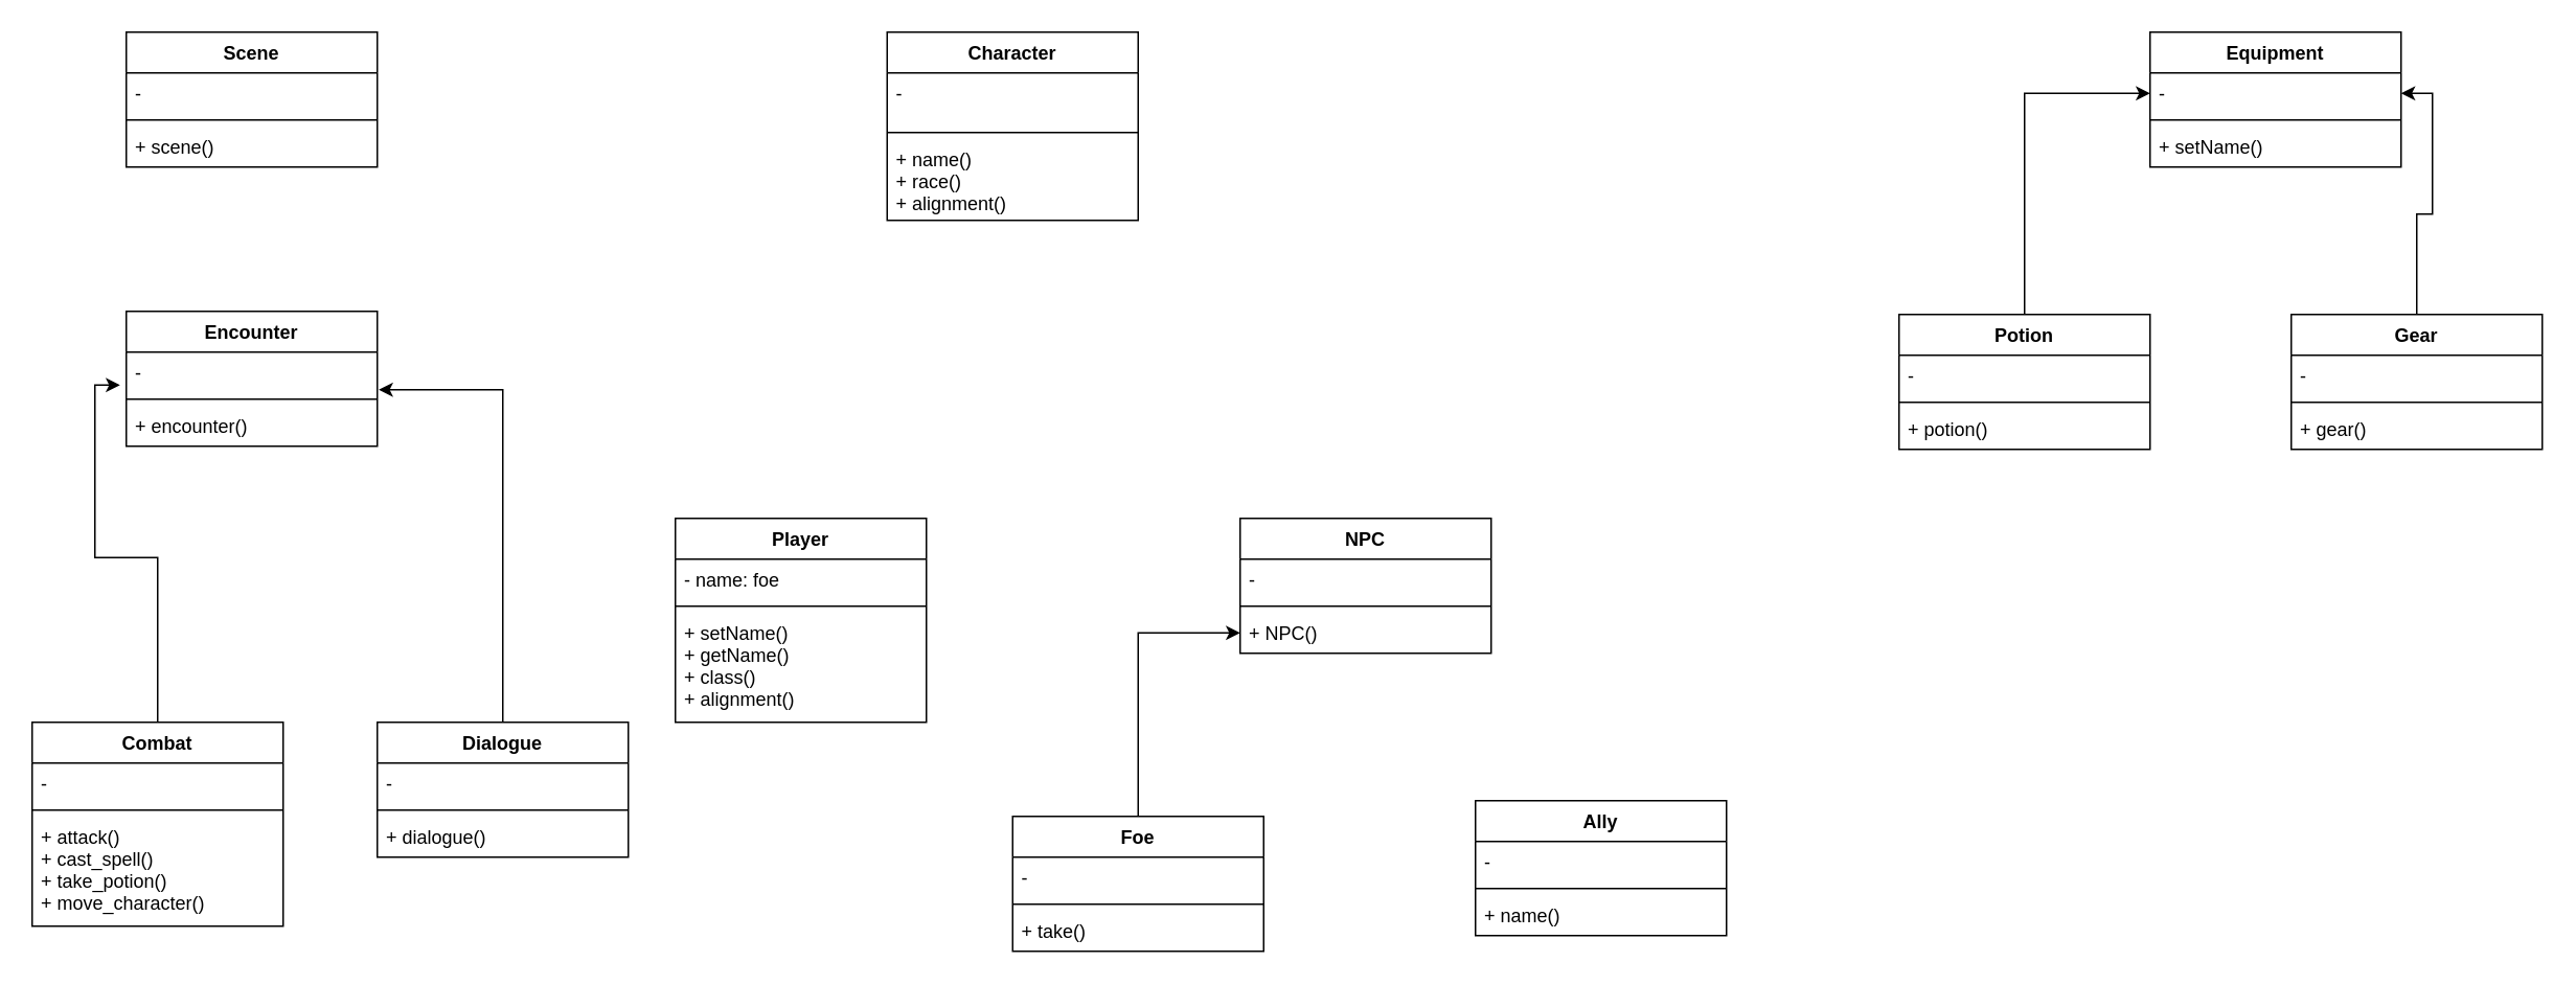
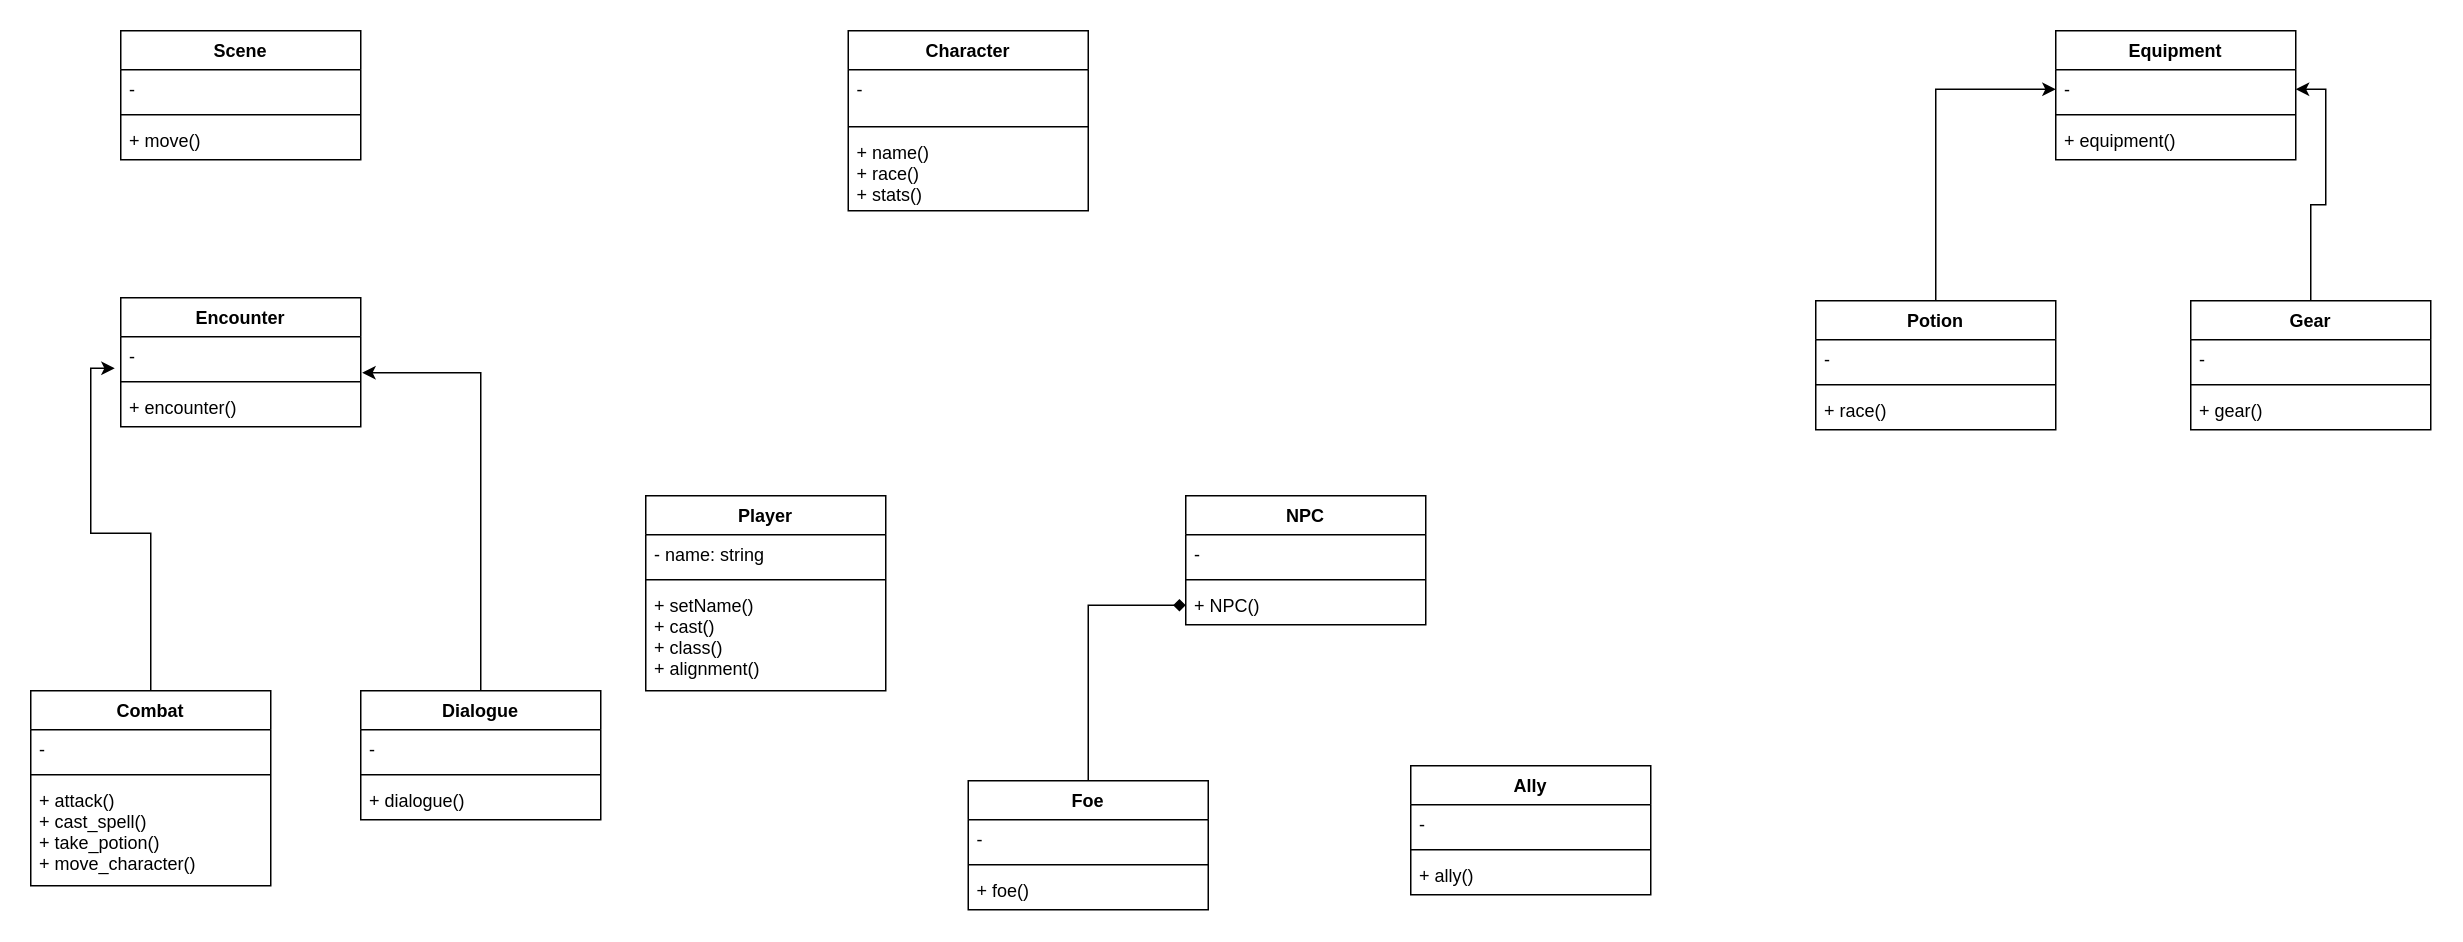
- <mxCell id="31" value="+ scene()" style="text;strokeColor=none;fillColor=none;align=left;verticalAlign=top;spacingLeft=4;spacingRight=4;overflow=hidden;rotatable=0;points=[[0,0.5],[1,0.5]];portConstraint=eastwest;" parent="28" vertex="1"><mxGeometry y="60" width="160" height="26" as="geometry" /></mxCell>
+ <mxCell id="31" value="+ move()" style="text;strokeColor=none;fillColor=none;align=left;verticalAlign=top;spacingLeft=4;spacingRight=4;overflow=hidden;rotatable=0;points=[[0,0.5],[1,0.5]];portConstraint=eastwest;" parent="28" vertex="1"><mxGeometry y="60" width="160" height="26" as="geometry" /></mxCell>
- <mxCell id="44" value="+ setName()" style="text;strokeColor=none;fillColor=none;align=left;verticalAlign=top;spacingLeft=4;spacingRight=4;overflow=hidden;rotatable=0;points=[[0,0.5],[1,0.5]];portConstraint=eastwest;" parent="41" vertex="1"><mxGeometry y="60" width="160" height="26" as="geometry" /></mxCell>
+ <mxCell id="44" value="+ equipment()" style="text;strokeColor=none;fillColor=none;align=left;verticalAlign=top;spacingLeft=4;spacingRight=4;overflow=hidden;rotatable=0;points=[[0,0.5],[1,0.5]];portConstraint=eastwest;" parent="41" vertex="1"><mxGeometry y="60" width="160" height="26" as="geometry" /></mxCell>
- <mxCell id="5" value="+ name()&#10;+ race()&#10;+ alignment()" style="text;strokeColor=none;fillColor=none;align=left;verticalAlign=top;spacingLeft=4;spacingRight=4;overflow=hidden;rotatable=0;points=[[0,0.5],[1,0.5]];portConstraint=eastwest;" parent="2" vertex="1"><mxGeometry y="68" width="160" height="52" as="geometry" /></mxCell>
+ <mxCell id="5" value="+ name()&#10;+ race()&#10;+ stats()" style="text;strokeColor=none;fillColor=none;align=left;verticalAlign=top;spacingLeft=4;spacingRight=4;overflow=hidden;rotatable=0;points=[[0,0.5],[1,0.5]];portConstraint=eastwest;" parent="2" vertex="1"><mxGeometry y="68" width="160" height="52" as="geometry" /></mxCell>
- <mxCell id="49" value="+ potion()" style="text;strokeColor=none;fillColor=none;align=left;verticalAlign=top;spacingLeft=4;spacingRight=4;overflow=hidden;rotatable=0;points=[[0,0.5],[1,0.5]];portConstraint=eastwest;" parent="46" vertex="1"><mxGeometry y="60" width="160" height="26" as="geometry" /></mxCell>
+ <mxCell id="49" value="+ race()" style="text;strokeColor=none;fillColor=none;align=left;verticalAlign=top;spacingLeft=4;spacingRight=4;overflow=hidden;rotatable=0;points=[[0,0.5],[1,0.5]];portConstraint=eastwest;" parent="46" vertex="1"><mxGeometry y="60" width="160" height="26" as="geometry" /></mxCell>
- <mxCell id="12" value="- name: foe" style="text;strokeColor=none;fillColor=none;align=left;verticalAlign=top;spacingLeft=4;spacingRight=4;overflow=hidden;rotatable=0;points=[[0,0.5],[1,0.5]];portConstraint=eastwest;" parent="11" vertex="1"><mxGeometry y="26" width="160" height="26" as="geometry" /></mxCell>
+ <mxCell id="12" value="- name: string" style="text;strokeColor=none;fillColor=none;align=left;verticalAlign=top;spacingLeft=4;spacingRight=4;overflow=hidden;rotatable=0;points=[[0,0.5],[1,0.5]];portConstraint=eastwest;" parent="11" vertex="1"><mxGeometry y="26" width="160" height="26" as="geometry" /></mxCell>
- <mxCell id="19" style="edgeStyle=orthogonalEdgeStyle;rounded=0;orthogonalLoop=1;jettySize=auto;html=1;exitX=0.5;exitY=0;exitDx=0;exitDy=0;entryX=0;entryY=0.5;entryDx=0;entryDy=0;" parent="1" source="20" target="18" edge="1"><mxGeometry relative="1" as="geometry" /></mxCell>
+ <mxCell id="19" style="edgeStyle=orthogonalEdgeStyle;rounded=0;orthogonalLoop=1;jettySize=auto;html=1;exitX=0.5;exitY=0;exitDx=0;exitDy=0;entryX=0;entryY=0.5;entryDx=0;entryDy=0;endArrow=diamond;" parent="1" source="20" target="18" edge="1"><mxGeometry relative="1" as="geometry" /></mxCell>
- <mxCell id="14" value="+ setName()&#10;+ getName()&#10;+ class()&#10;+ alignment()" style="text;strokeColor=none;fillColor=none;align=left;verticalAlign=top;spacingLeft=4;spacingRight=4;overflow=hidden;rotatable=0;points=[[0,0.5],[1,0.5]];portConstraint=eastwest;" parent="11" vertex="1"><mxGeometry y="60" width="160" height="70" as="geometry" /></mxCell>
+ <mxCell id="14" value="+ setName()&#10;+ cast()&#10;+ class()&#10;+ alignment()" style="text;strokeColor=none;fillColor=none;align=left;verticalAlign=top;spacingLeft=4;spacingRight=4;overflow=hidden;rotatable=0;points=[[0,0.5],[1,0.5]];portConstraint=eastwest;" parent="11" vertex="1"><mxGeometry y="60" width="160" height="70" as="geometry" /></mxCell>
- <mxCell id="27" value="+ name()" style="text;strokeColor=none;fillColor=none;align=left;verticalAlign=top;spacingLeft=4;spacingRight=4;overflow=hidden;rotatable=0;points=[[0,0.5],[1,0.5]];portConstraint=eastwest;" parent="24" vertex="1"><mxGeometry y="60" width="160" height="26" as="geometry" /></mxCell>
+ <mxCell id="27" value="+ ally()" style="text;strokeColor=none;fillColor=none;align=left;verticalAlign=top;spacingLeft=4;spacingRight=4;overflow=hidden;rotatable=0;points=[[0,0.5],[1,0.5]];portConstraint=eastwest;" parent="24" vertex="1"><mxGeometry y="60" width="160" height="26" as="geometry" /></mxCell>
- <mxCell id="23" value="+ take()" style="text;strokeColor=none;fillColor=none;align=left;verticalAlign=top;spacingLeft=4;spacingRight=4;overflow=hidden;rotatable=0;points=[[0,0.5],[1,0.5]];portConstraint=eastwest;" parent="20" vertex="1"><mxGeometry y="60" width="160" height="26" as="geometry" /></mxCell>
+ <mxCell id="23" value="+ foe()" style="text;strokeColor=none;fillColor=none;align=left;verticalAlign=top;spacingLeft=4;spacingRight=4;overflow=hidden;rotatable=0;points=[[0,0.5],[1,0.5]];portConstraint=eastwest;" parent="20" vertex="1"><mxGeometry y="60" width="160" height="26" as="geometry" /></mxCell>
